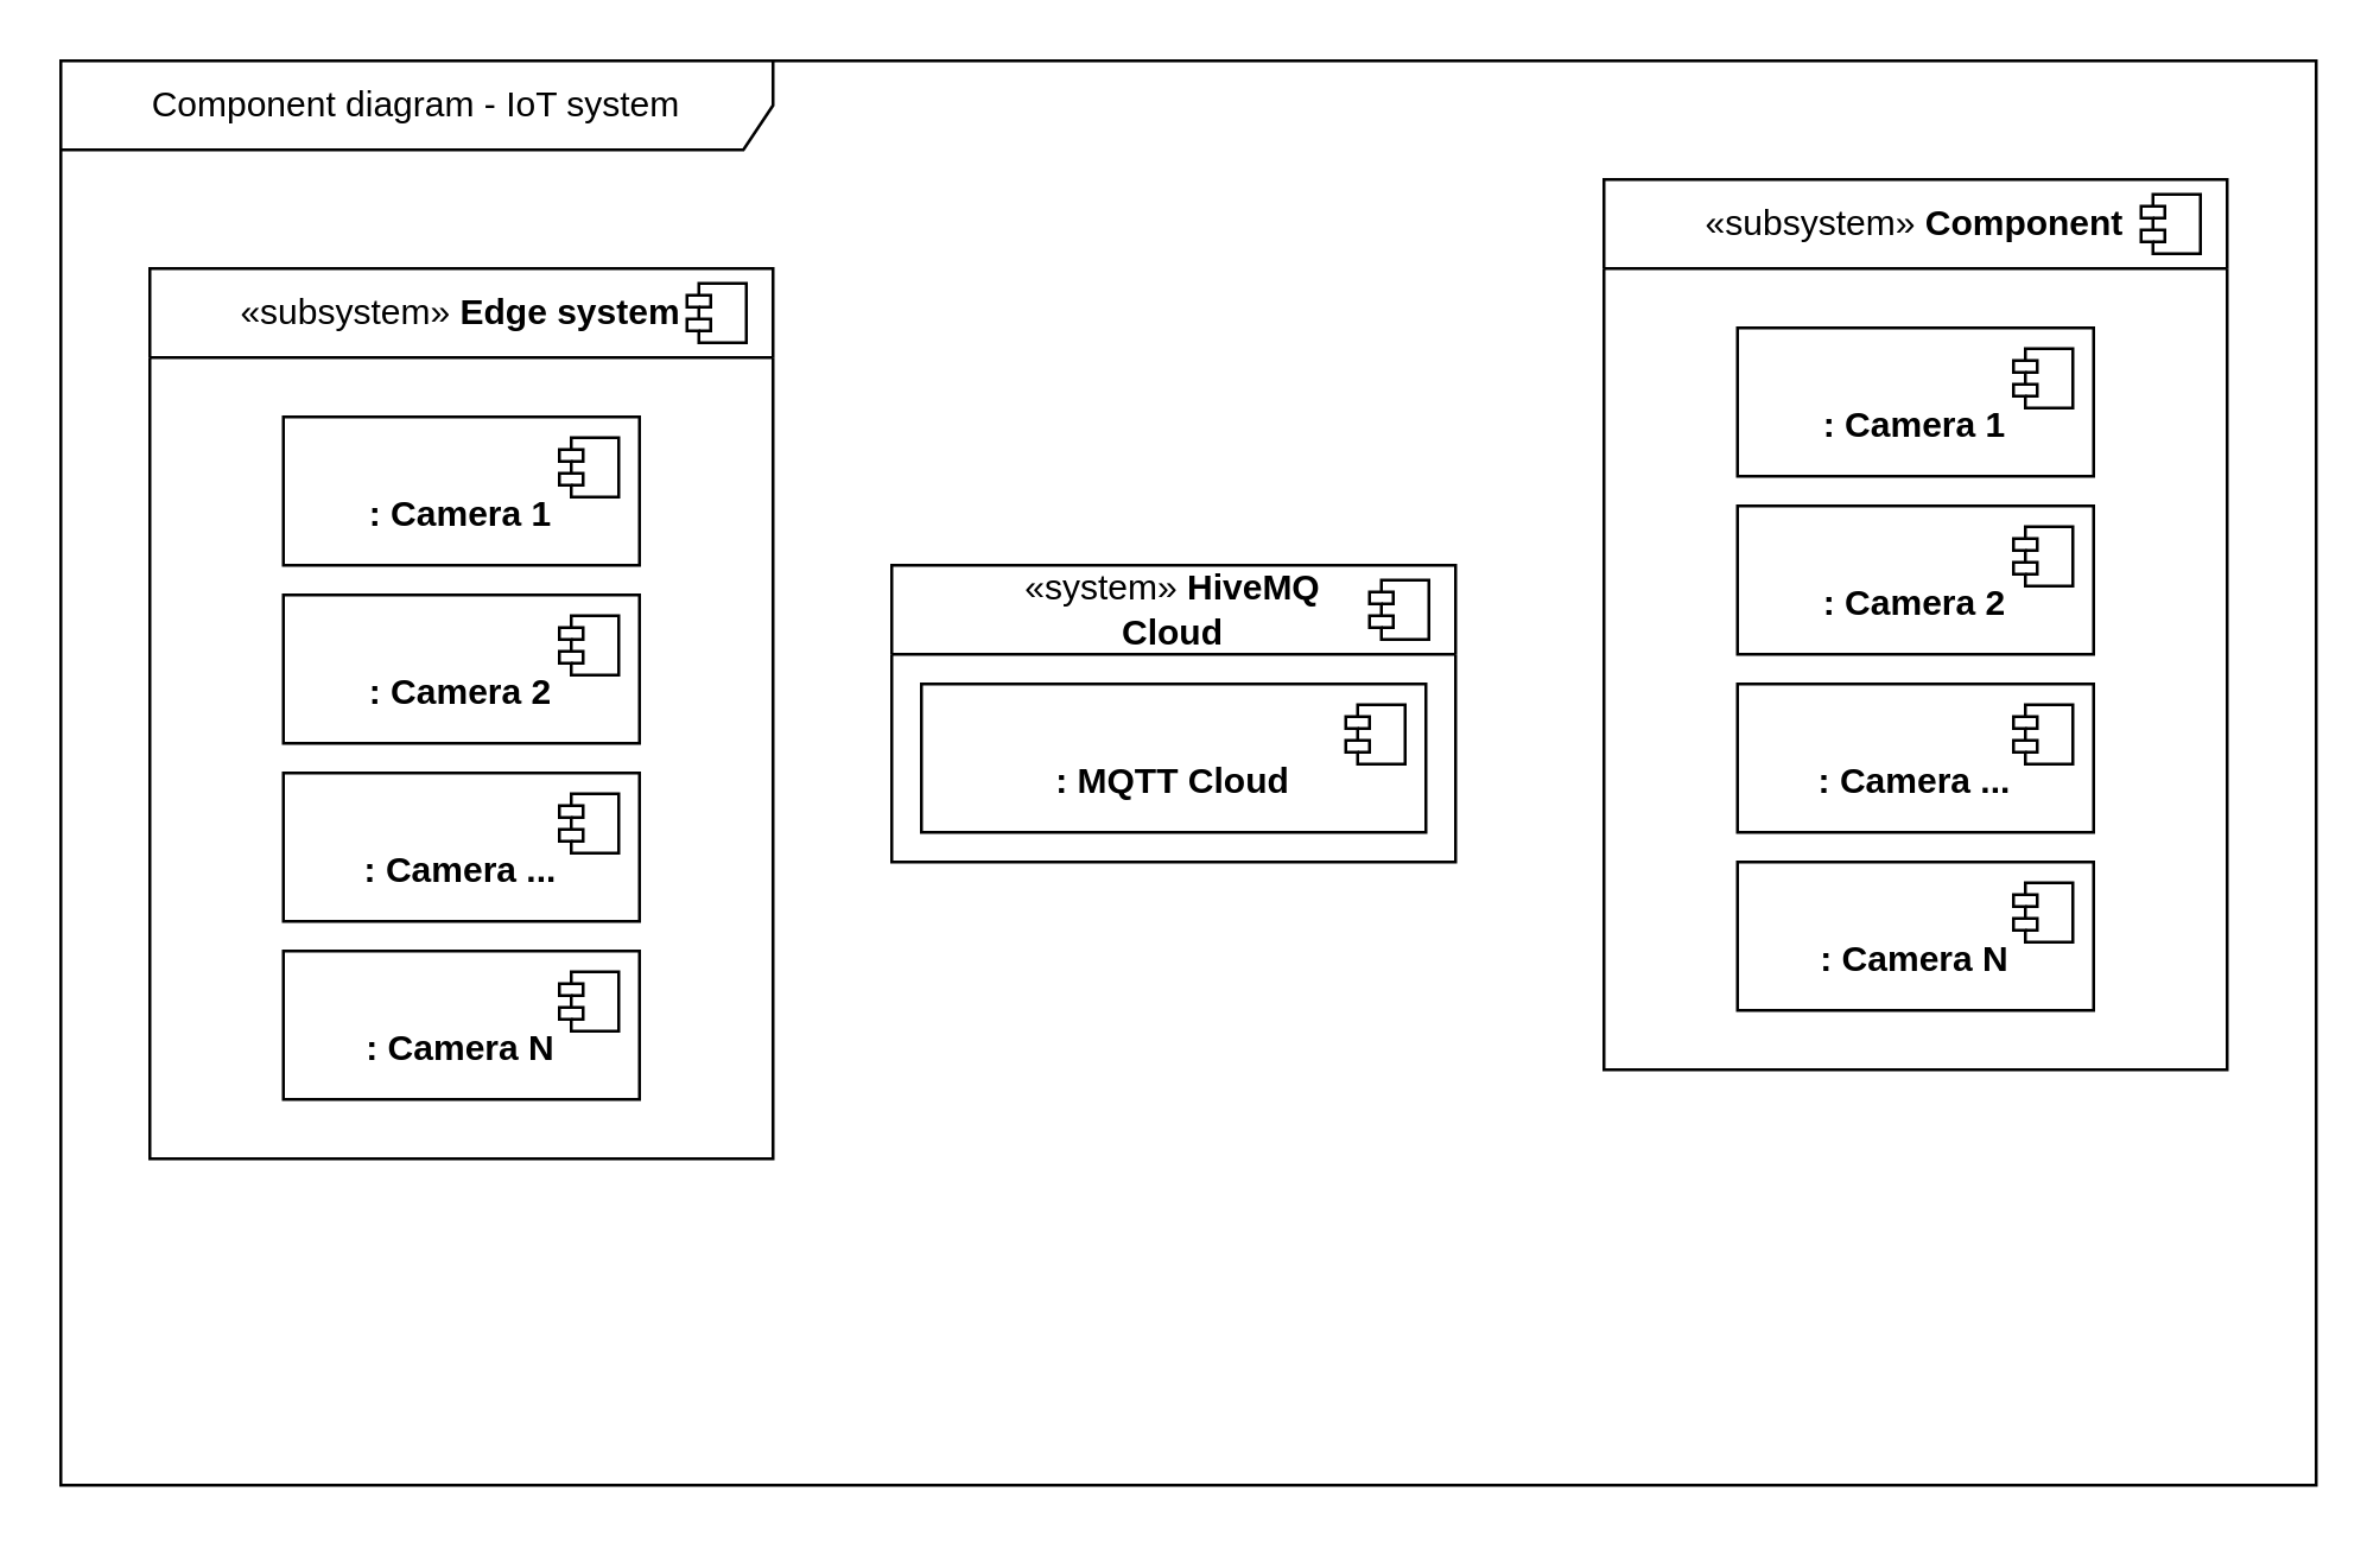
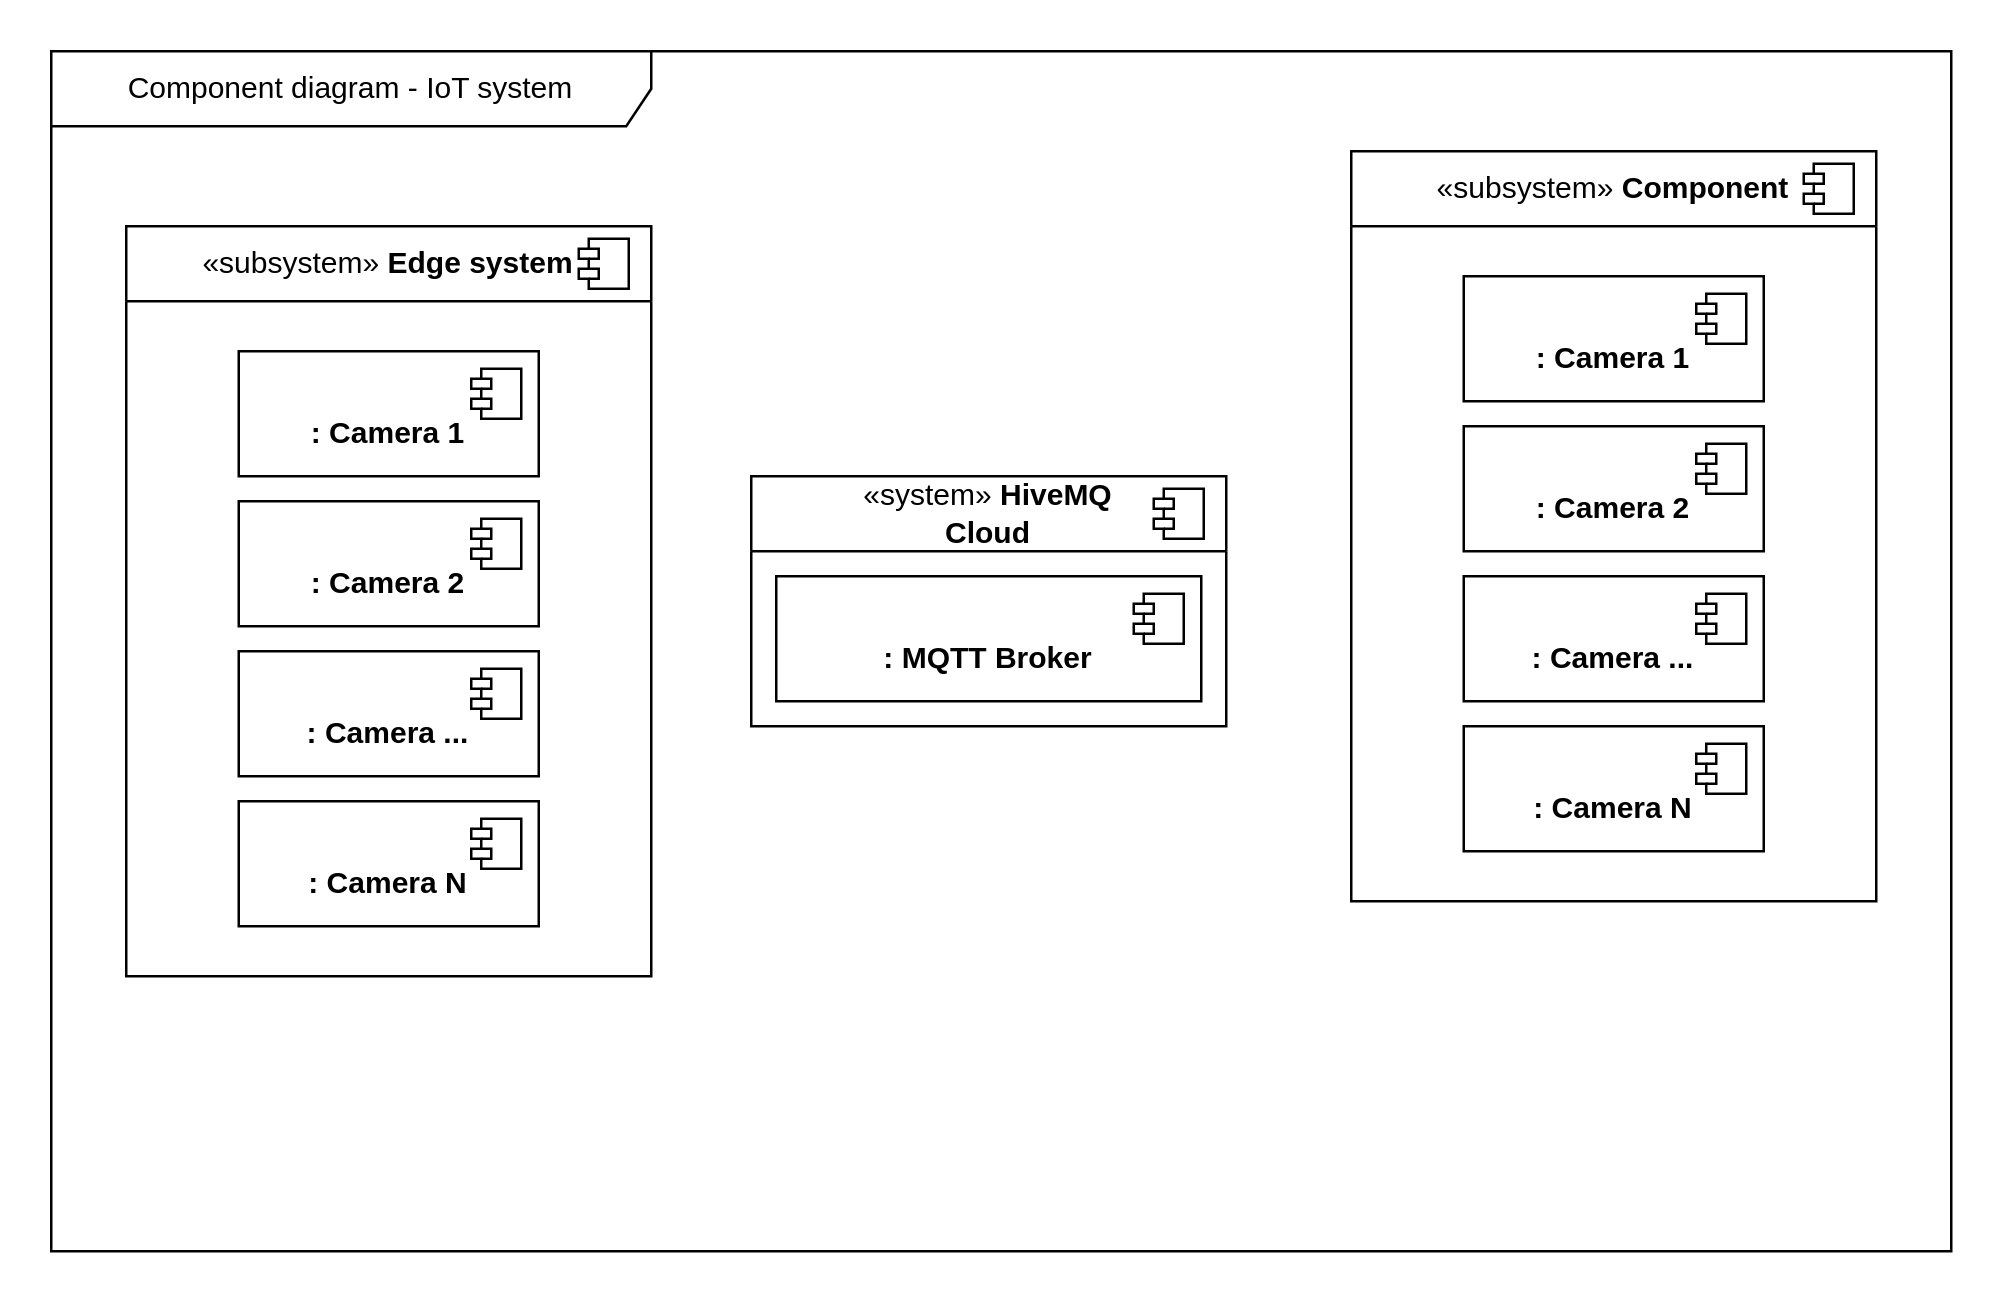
- <mxCell id="15" value="&lt;br&gt;&lt;b&gt;: MQTT Cloud&lt;/b&gt;" style="html=1;dropTarget=0;whiteSpace=wrap;" vertex="1" parent="13"><mxGeometry x="10" y="40" width="170" height="50" as="geometry" /></mxCell>
+ <mxCell id="15" value="&lt;br&gt;&lt;b&gt;: MQTT Broker&lt;/b&gt;" style="html=1;dropTarget=0;whiteSpace=wrap;" vertex="1" parent="13"><mxGeometry x="10" y="40" width="170" height="50" as="geometry" /></mxCell>
